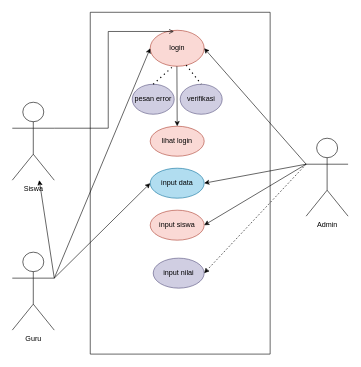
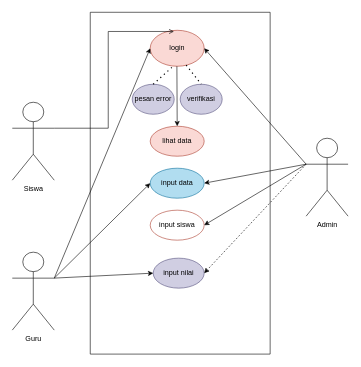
- <mxCell id="7" value="lihat login" style="ellipse;whiteSpace=wrap;html=1;fillColor=#fad9d5;strokeColor=#ae4132;" vertex="1" parent="2"><mxGeometry x="100" y="190" width="90" height="50" as="geometry" /></mxCell>
+ <mxCell id="7" value="lihat data" style="ellipse;whiteSpace=wrap;html=1;fillColor=#fad9d5;strokeColor=#ae4132;" vertex="1" parent="2"><mxGeometry x="100" y="190" width="90" height="50" as="geometry" /></mxCell>
- <mxCell id="6" value="input siswa" style="ellipse;whiteSpace=wrap;html=1;fillColor=#fad9d5;strokeColor=#ae4132;" vertex="1" parent="2"><mxGeometry x="100" y="330" width="90" height="50" as="geometry" /></mxCell>
+ <mxCell id="6" value="input siswa" style="ellipse;whiteSpace=wrap;html=1;fillColor=#ffffff;strokeColor=#ae4132;" vertex="1" parent="2"><mxGeometry x="100" y="330" width="90" height="50" as="geometry" /></mxCell>
- <mxCell id="19" value="" style="endArrow=classic;html=1;rounded=0;exitX=1;exitY=0.333;exitDx=0;exitDy=0;exitPerimeter=0;" edge="1" parent="1" source="16" target="15"><mxGeometry width="50" height="50" relative="1" as="geometry"><mxPoint x="330" y="410" as="sourcePoint" /><mxPoint x="380" y="360" as="targetPoint" /></mxGeometry></mxCell>
+ <mxCell id="19" value="" style="endArrow=classic;html=1;rounded=0;exitX=1;exitY=0.333;exitDx=0;exitDy=0;exitPerimeter=0;entryX=0;entryY=0.5;entryDx=0;entryDy=0;" edge="1" parent="1" source="16" target="4"><mxGeometry width="50" height="50" relative="1" as="geometry"><mxPoint x="330" y="410" as="sourcePoint" /><mxPoint x="380" y="360" as="targetPoint" /></mxGeometry></mxCell>
